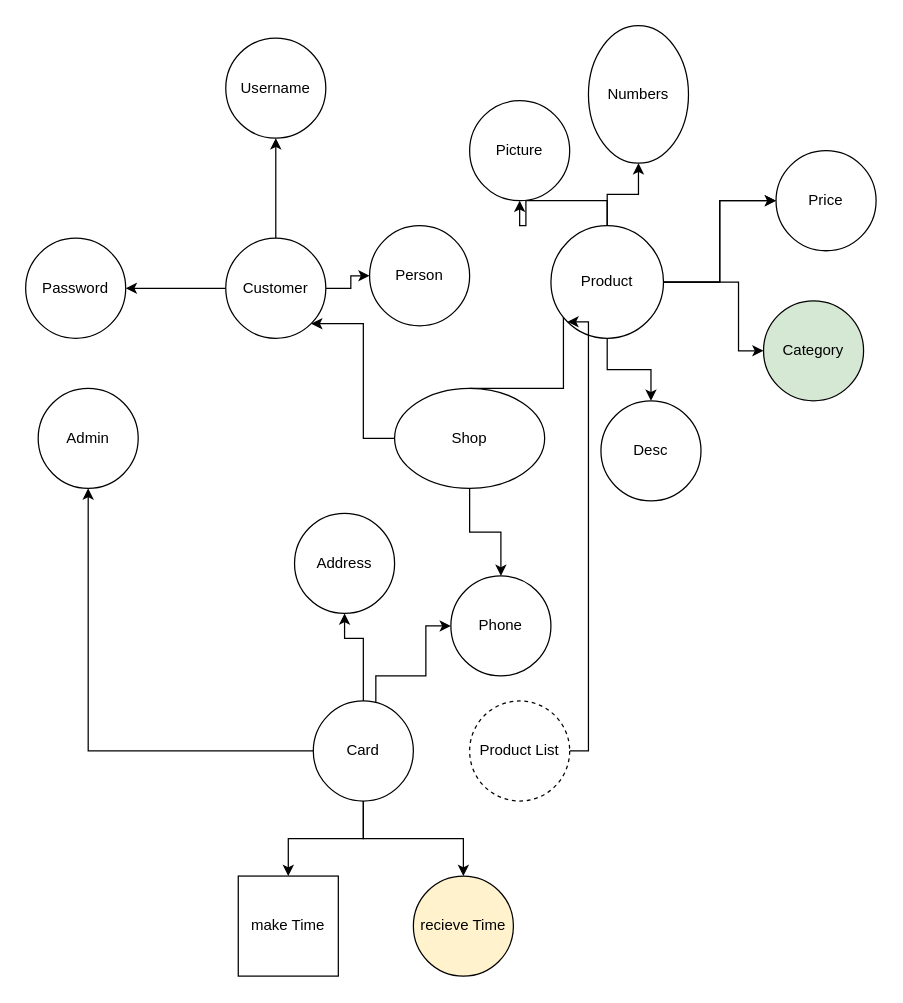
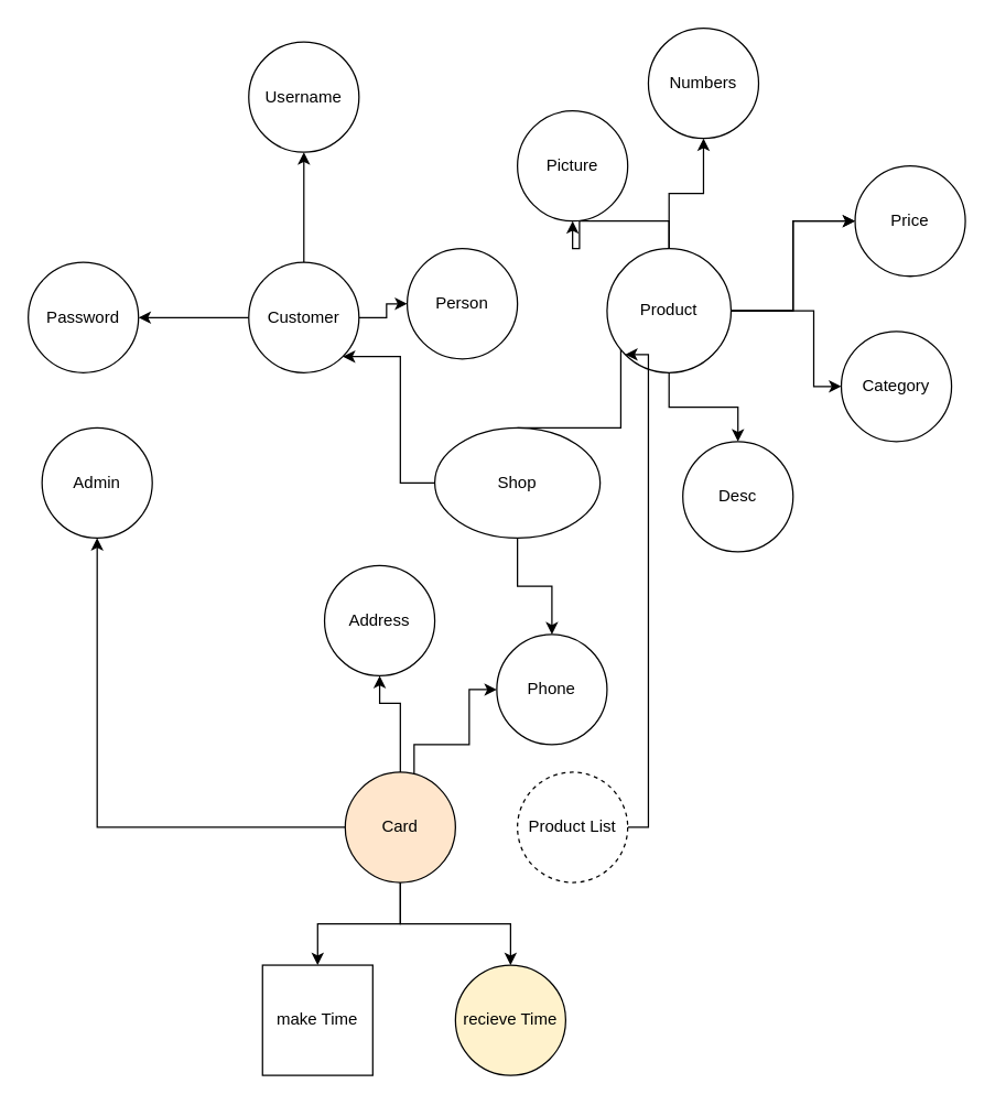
- <mxCell id="18" value="Numbers" style="ellipse;whiteSpace=wrap;html=1;" vertex="1" parent="1"><mxGeometry x="470" y="20" width="80" height="110" as="geometry" /></mxCell>
+ <mxCell id="18" value="Numbers" style="ellipse;whiteSpace=wrap;html=1;" vertex="1" parent="1"><mxGeometry x="470" y="20" width="80" height="80" as="geometry" /></mxCell>
- <mxCell id="24" value="Category" style="ellipse;whiteSpace=wrap;html=1;aspect=fixed;fillColor=#d5e8d4;" vertex="1" parent="1"><mxGeometry x="610" y="240" width="80" height="80" as="geometry" /></mxCell>
+ <mxCell id="24" value="Category" style="ellipse;whiteSpace=wrap;html=1;aspect=fixed;" vertex="1" parent="1"><mxGeometry x="610" y="240" width="80" height="80" as="geometry" /></mxCell>
- <mxCell id="19" value="Desc" style="ellipse;whiteSpace=wrap;html=1;" vertex="1" parent="1"><mxGeometry x="480" y="320" width="80" height="80" as="geometry" /></mxCell>
+ <mxCell id="19" value="Desc" style="ellipse;whiteSpace=wrap;html=1;" vertex="1" parent="1"><mxGeometry x="495" y="320" width="80" height="80" as="geometry" /></mxCell>
- <mxCell id="30" value="Card" style="ellipse;whiteSpace=wrap;html=1;aspect=fixed;" vertex="1" parent="1"><mxGeometry x="250" y="560" width="80" height="80" as="geometry" /></mxCell>
+ <mxCell id="30" value="Card" style="ellipse;whiteSpace=wrap;html=1;aspect=fixed;fillColor=#ffe6cc;" vertex="1" parent="1"><mxGeometry x="250" y="560" width="80" height="80" as="geometry" /></mxCell>
